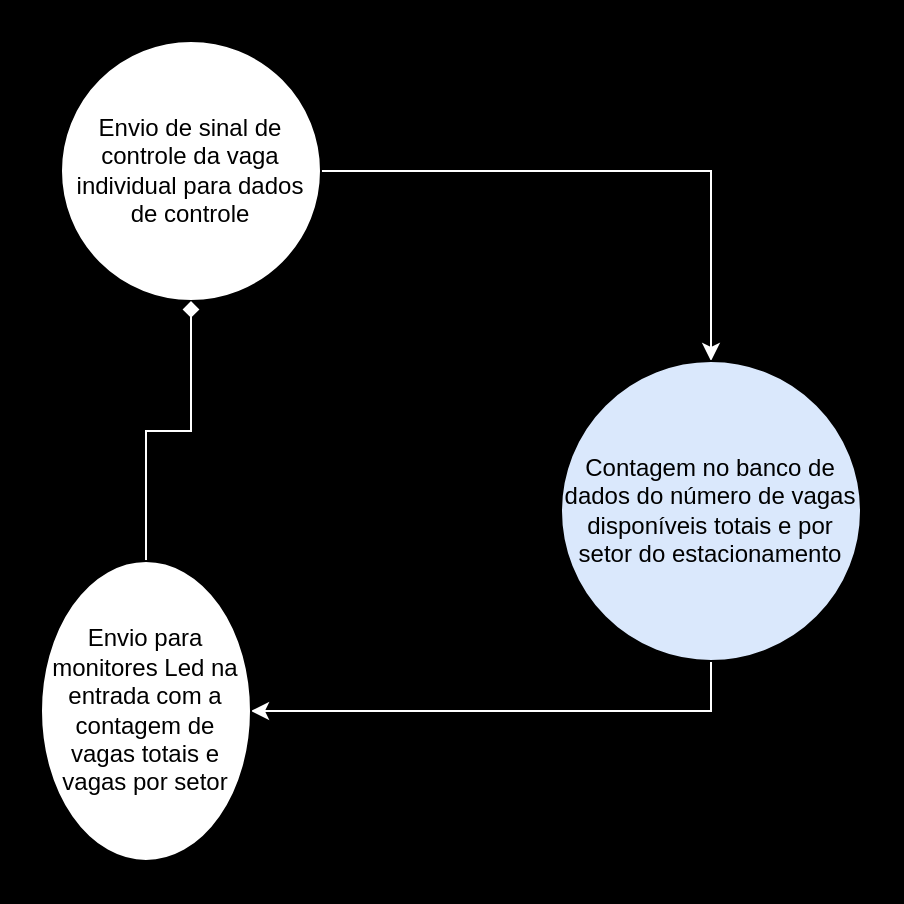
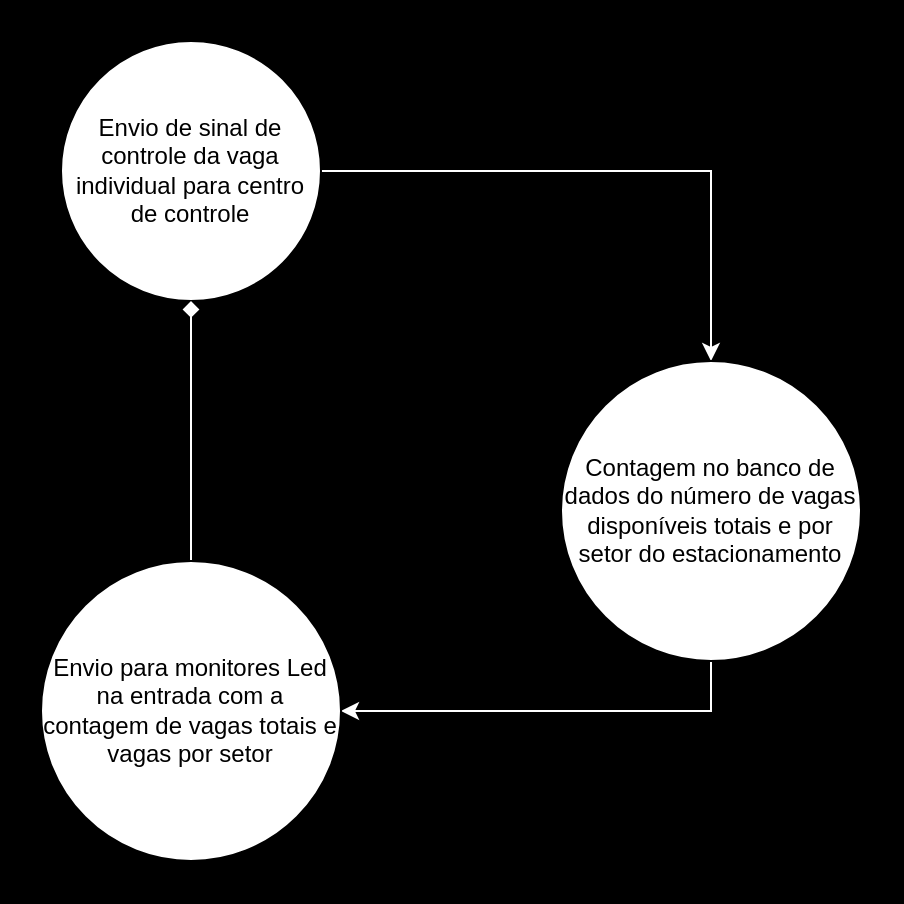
- <mxCell id="3" value="Envio de sinal de controle da vaga individual para dados de controle" style="ellipse;whiteSpace=wrap;html=1;" vertex="1" parent="1"><mxGeometry x="30" y="20" width="130" height="130" as="geometry" /></mxCell>
+ <mxCell id="3" value="Envio de sinal de controle da vaga individual para centro de controle" style="ellipse;whiteSpace=wrap;html=1;" vertex="1" parent="1"><mxGeometry x="30" y="20" width="130" height="130" as="geometry" /></mxCell>
- <mxCell id="6" value="&lt;font style=&quot;font-size: 12px;&quot;&gt;Contagem no banco de dados do número de vagas disponíveis totais e por setor do estacionamento&lt;/font&gt;" style="ellipse;whiteSpace=wrap;html=1;fontSize=11;strokeWidth=1;fillColor=#dae8fc;" vertex="1" parent="1"><mxGeometry x="280" y="180" width="150" height="150" as="geometry" /></mxCell>
+ <mxCell id="6" value="&lt;font style=&quot;font-size: 12px;&quot;&gt;Contagem no banco de dados do número de vagas disponíveis totais e por setor do estacionamento&lt;/font&gt;" style="ellipse;whiteSpace=wrap;html=1;fontSize=11;strokeWidth=1;" vertex="1" parent="1"><mxGeometry x="280" y="180" width="150" height="150" as="geometry" /></mxCell>
- <mxCell id="8" value="Envio para monitores Led na entrada com a contagem de vagas totais e vagas por setor" style="ellipse;whiteSpace=wrap;html=1;aspect=fixed;" vertex="1" parent="1"><mxGeometry x="20" y="280" width="105" height="150" as="geometry" /></mxCell>
+ <mxCell id="8" value="Envio para monitores Led na entrada com a contagem de vagas totais e vagas por setor" style="ellipse;whiteSpace=wrap;html=1;aspect=fixed;" vertex="1" parent="1"><mxGeometry x="20" y="280" width="150" height="150" as="geometry" /></mxCell>
